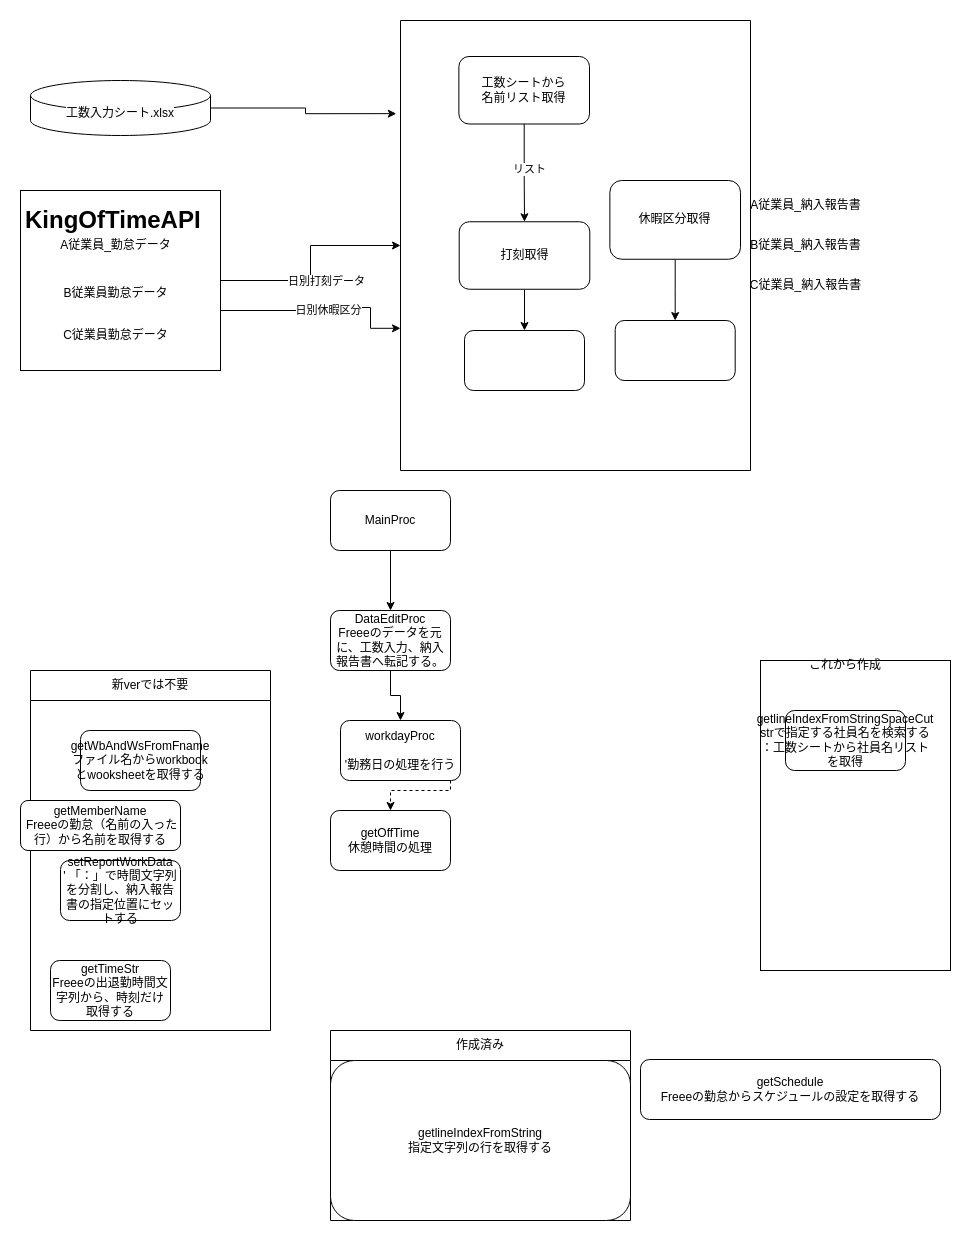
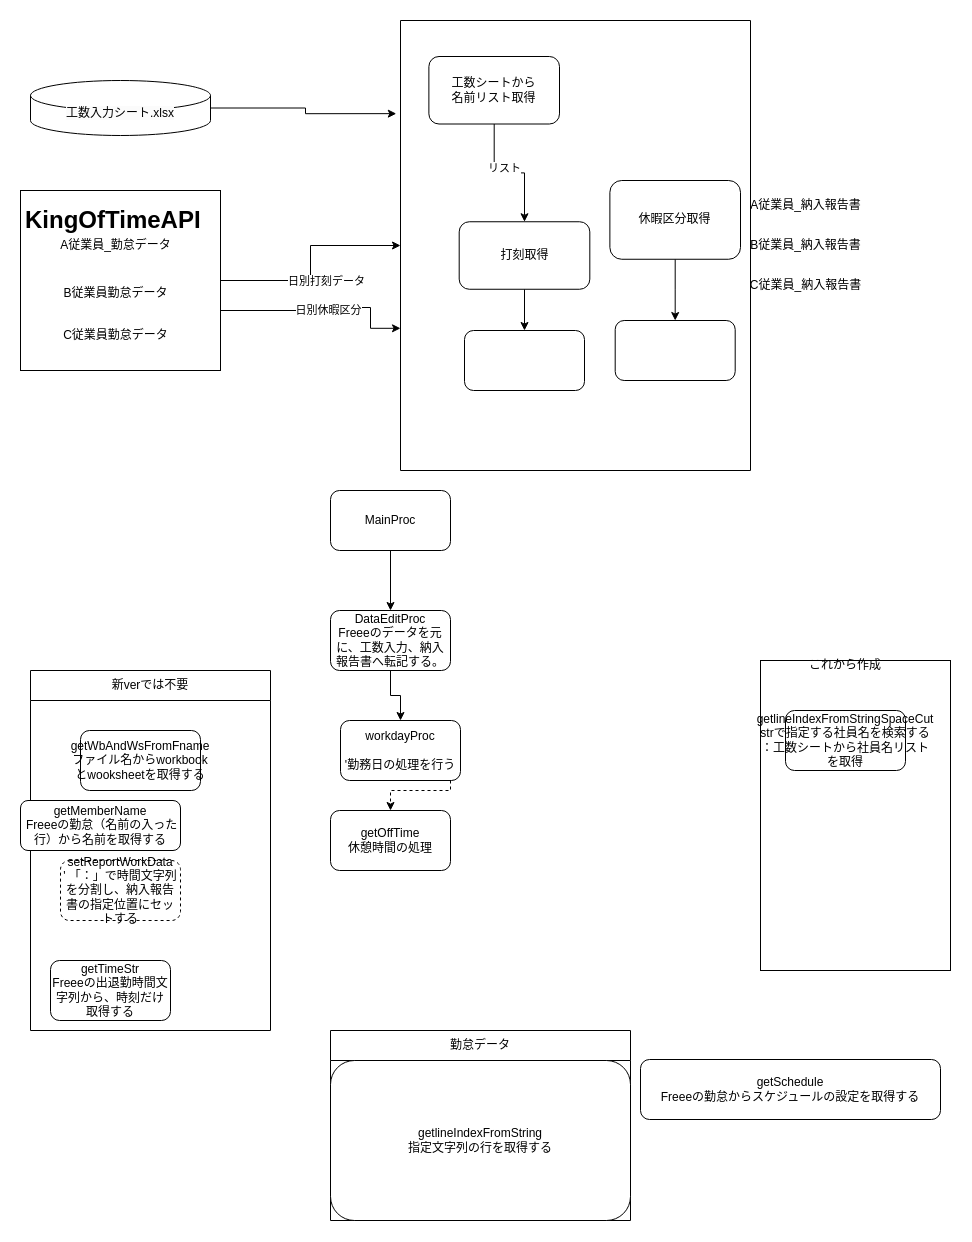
- <mxCell id="33" value="工数シートから&lt;br&gt;名前リスト取得" style="rounded=1;whiteSpace=wrap;html=1;" vertex="1" parent="30"><mxGeometry x="44.375" y="26" width="130.625" height="67.5" as="geometry" /></mxCell>
+ <mxCell id="33" value="工数シートから&lt;br&gt;名前リスト取得" style="rounded=1;whiteSpace=wrap;html=1;" vertex="1" parent="30"><mxGeometry x="14.375" y="26" width="130.625" height="67.5" as="geometry" /></mxCell>
- <mxCell id="10" value="setReportWorkData&lt;br&gt;' 「：」で時間文字列を分割し、納入報告書の指定位置にセットする" style="rounded=1;whiteSpace=wrap;html=1;" vertex="1" parent="1"><mxGeometry x="60" y="860" width="120" height="60" as="geometry" /></mxCell>
+ <mxCell id="10" value="setReportWorkData&lt;br&gt;' 「：」で時間文字列を分割し、納入報告書の指定位置にセットする" style="rounded=1;whiteSpace=wrap;html=1;dashed=1;" vertex="1" parent="1"><mxGeometry x="60" y="860" width="120" height="60" as="geometry" /></mxCell>
- <mxCell id="42" value="作成済み" style="swimlane;fontStyle=0;childLayout=stackLayout;horizontal=1;startSize=30;horizontalStack=0;resizeParent=1;resizeParentMax=0;resizeLast=0;collapsible=1;marginBottom=0;whiteSpace=wrap;html=1;" vertex="1" parent="1"><mxGeometry x="330" y="1030" width="300" height="190" as="geometry" /></mxCell>
+ <mxCell id="42" value="勤怠データ" style="swimlane;fontStyle=0;childLayout=stackLayout;horizontal=1;startSize=30;horizontalStack=0;resizeParent=1;resizeParentMax=0;resizeLast=0;collapsible=1;marginBottom=0;whiteSpace=wrap;html=1;" vertex="1" parent="1"><mxGeometry x="330" y="1030" width="300" height="190" as="geometry" /></mxCell>
